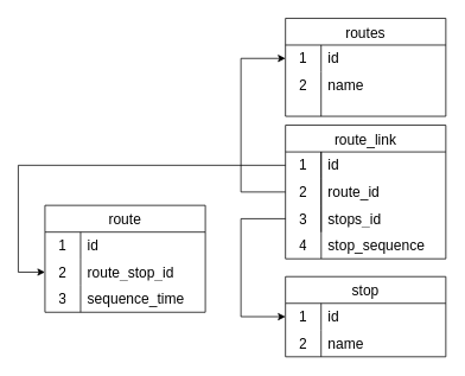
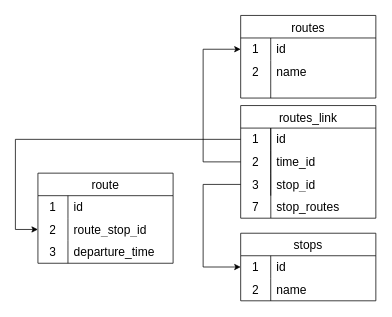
- <mxCell id="2" value="route_link" style="shape=table;startSize=30;container=1;collapsible=0;childLayout=tableLayout;fixedRows=1;rowLines=0;fontStyle=0;strokeColor=default;fontSize=16;" parent="1" vertex="1"><mxGeometry x="320" y="140" width="180" height="150" as="geometry" /></mxCell>
+ <mxCell id="2" value="routes_link" style="shape=table;startSize=30;container=1;collapsible=0;childLayout=tableLayout;fixedRows=1;rowLines=0;fontStyle=0;strokeColor=default;fontSize=16;" parent="1" vertex="1"><mxGeometry x="320" y="140" width="180" height="150" as="geometry" /></mxCell>
- <mxCell id="8" value="&lt;div&gt;route_id&lt;/div&gt;" style="shape=partialRectangle;html=1;whiteSpace=wrap;connectable=0;fillColor=none;top=0;left=0;bottom=0;right=0;align=left;spacingLeft=6;overflow=hidden;strokeColor=inherit;fontSize=16;" parent="6" vertex="1"><mxGeometry x="40" width="140" height="30" as="geometry"><mxRectangle width="140" height="30" as="alternateBounds" /></mxGeometry></mxCell>
+ <mxCell id="8" value="&lt;div&gt;time_id&lt;/div&gt;" style="shape=partialRectangle;html=1;whiteSpace=wrap;connectable=0;fillColor=none;top=0;left=0;bottom=0;right=0;align=left;spacingLeft=6;overflow=hidden;strokeColor=inherit;fontSize=16;" parent="6" vertex="1"><mxGeometry x="40" width="140" height="30" as="geometry"><mxRectangle width="140" height="30" as="alternateBounds" /></mxGeometry></mxCell>
- <mxCell id="11" value="stops_id" style="shape=partialRectangle;html=1;whiteSpace=wrap;connectable=0;fillColor=none;top=0;left=0;bottom=0;right=0;align=left;spacingLeft=6;overflow=hidden;strokeColor=inherit;fontSize=16;" parent="9" vertex="1"><mxGeometry x="40" width="140" height="30" as="geometry"><mxRectangle width="140" height="30" as="alternateBounds" /></mxGeometry></mxCell>
+ <mxCell id="11" value="stop_id" style="shape=partialRectangle;html=1;whiteSpace=wrap;connectable=0;fillColor=none;top=0;left=0;bottom=0;right=0;align=left;spacingLeft=6;overflow=hidden;strokeColor=inherit;fontSize=16;" parent="9" vertex="1"><mxGeometry x="40" width="140" height="30" as="geometry"><mxRectangle width="140" height="30" as="alternateBounds" /></mxGeometry></mxCell>
- <mxCell id="40" value="4" style="shape=partialRectangle;html=1;whiteSpace=wrap;connectable=0;fillColor=none;top=0;left=0;bottom=0;right=0;overflow=hidden;strokeColor=inherit;fontSize=16;" vertex="1" parent="39"><mxGeometry width="40" height="30" as="geometry"><mxRectangle width="40" height="30" as="alternateBounds" /></mxGeometry></mxCell>
+ <mxCell id="40" value="7" style="shape=partialRectangle;html=1;whiteSpace=wrap;connectable=0;fillColor=none;top=0;left=0;bottom=0;right=0;overflow=hidden;strokeColor=inherit;fontSize=16;" vertex="1" parent="39"><mxGeometry width="40" height="30" as="geometry"><mxRectangle width="40" height="30" as="alternateBounds" /></mxGeometry></mxCell>
- <mxCell id="41" value="stop_sequence" style="shape=partialRectangle;html=1;whiteSpace=wrap;connectable=0;fillColor=none;top=0;left=0;bottom=0;right=0;align=left;spacingLeft=6;overflow=hidden;strokeColor=inherit;fontSize=16;" vertex="1" parent="39"><mxGeometry x="40" width="140" height="30" as="geometry"><mxRectangle width="140" height="30" as="alternateBounds" /></mxGeometry></mxCell>
+ <mxCell id="41" value="stop_routes" style="shape=partialRectangle;html=1;whiteSpace=wrap;connectable=0;fillColor=none;top=0;left=0;bottom=0;right=0;align=left;spacingLeft=6;overflow=hidden;strokeColor=inherit;fontSize=16;" vertex="1" parent="39"><mxGeometry x="40" width="140" height="30" as="geometry"><mxRectangle width="140" height="30" as="alternateBounds" /></mxGeometry></mxCell>
- <mxCell id="22" value="stop" style="shape=table;startSize=30;container=1;collapsible=0;childLayout=tableLayout;fixedRows=1;rowLines=0;fontStyle=0;strokeColor=default;fontSize=16;" parent="1" vertex="1"><mxGeometry x="320" y="310" width="180" height="90" as="geometry" /></mxCell>
+ <mxCell id="22" value="stops" style="shape=table;startSize=30;container=1;collapsible=0;childLayout=tableLayout;fixedRows=1;rowLines=0;fontStyle=0;strokeColor=default;fontSize=16;" parent="1" vertex="1"><mxGeometry x="320" y="310" width="180" height="90" as="geometry" /></mxCell>
- <mxCell id="21" value="sequence_time" style="shape=partialRectangle;html=1;whiteSpace=wrap;connectable=0;fillColor=none;top=0;left=0;bottom=0;right=0;align=left;spacingLeft=6;overflow=hidden;strokeColor=inherit;fontSize=16;" parent="19" vertex="1"><mxGeometry x="40" width="140" height="30" as="geometry"><mxRectangle width="140" height="30" as="alternateBounds" /></mxGeometry></mxCell>
+ <mxCell id="21" value="departure_time" style="shape=partialRectangle;html=1;whiteSpace=wrap;connectable=0;fillColor=none;top=0;left=0;bottom=0;right=0;align=left;spacingLeft=6;overflow=hidden;strokeColor=inherit;fontSize=16;" parent="19" vertex="1"><mxGeometry x="40" width="140" height="30" as="geometry"><mxRectangle width="140" height="30" as="alternateBounds" /></mxGeometry></mxCell>
